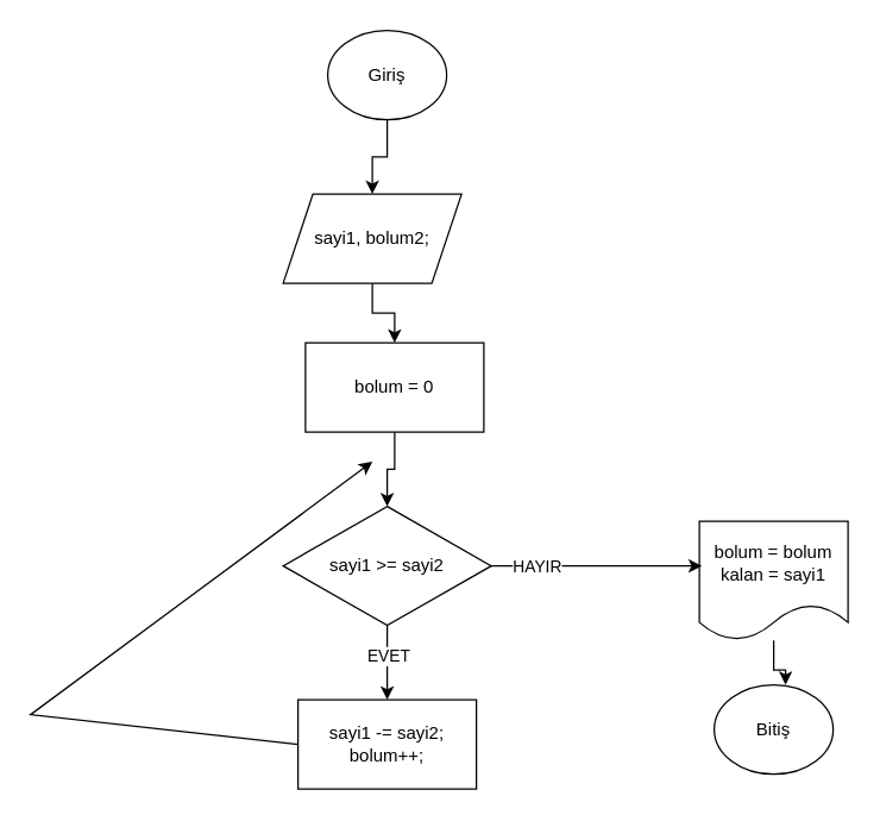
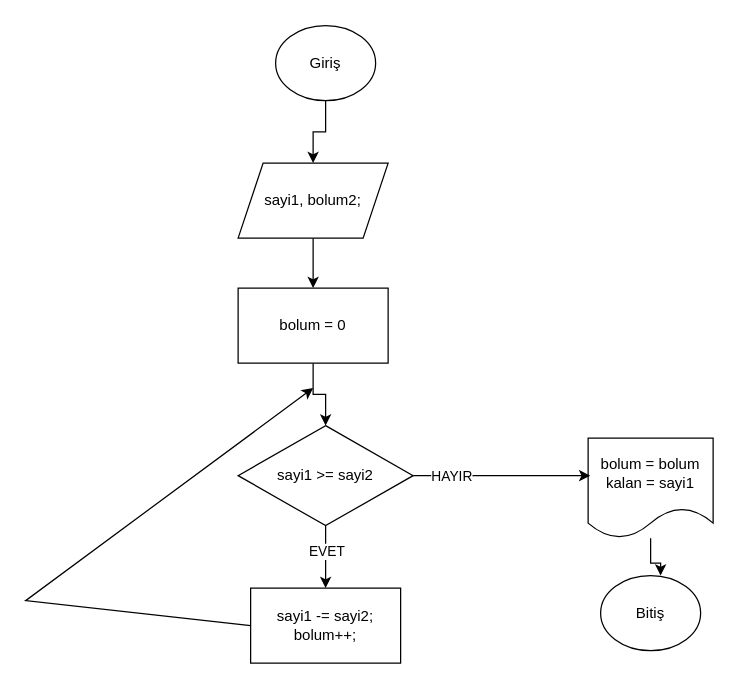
- <mxCell id="7" value="bolum = 0" style="rounded=0;whiteSpace=wrap;html=1;" vertex="1" parent="1"><mxGeometry x="205" y="230" width="120" height="60" as="geometry" /></mxCell>
+ <mxCell id="7" value="bolum = 0" style="rounded=0;whiteSpace=wrap;html=1;" vertex="1" parent="1"><mxGeometry x="190" y="230" width="120" height="60" as="geometry" /></mxCell>
